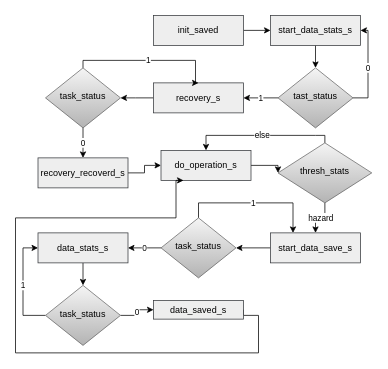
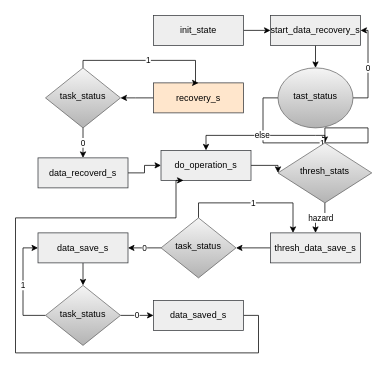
- <mxCell id="6" value="init_saved" style="rounded=0;whiteSpace=wrap;html=1;fontSize=12;glass=0;strokeWidth=1;shadow=0;fillColor=#eeeeee;strokeColor=#36393d;" parent="1" vertex="1"><mxGeometry x="204" y="20" width="120" height="40" as="geometry" /></mxCell>
+ <mxCell id="6" value="init_state" style="rounded=0;whiteSpace=wrap;html=1;fontSize=12;glass=0;strokeWidth=1;shadow=0;fillColor=#eeeeee;strokeColor=#36393d;" parent="1" vertex="1"><mxGeometry x="204" y="20" width="120" height="40" as="geometry" /></mxCell>
- <mxCell id="8" value="start_data_stats_s" style="rounded=0;whiteSpace=wrap;html=1;fontSize=12;glass=0;strokeWidth=1;shadow=0;fillColor=#eeeeee;strokeColor=#36393d;" parent="1" vertex="1"><mxGeometry x="360" y="20" width="120" height="40" as="geometry" /></mxCell>
+ <mxCell id="8" value="start_data_recovery_s" style="rounded=0;whiteSpace=wrap;html=1;fontSize=12;glass=0;strokeWidth=1;shadow=0;fillColor=#eeeeee;strokeColor=#36393d;" parent="1" vertex="1"><mxGeometry x="360" y="20" width="120" height="40" as="geometry" /></mxCell>
- <mxCell id="10" value="recovery_s" style="rounded=0;whiteSpace=wrap;html=1;fontSize=12;glass=0;strokeWidth=1;shadow=0;fillColor=#eeeeee;strokeColor=#36393d;" parent="1" vertex="1"><mxGeometry x="204" y="110" width="120" height="40" as="geometry" /></mxCell>
+ <mxCell id="10" value="recovery_s" style="rounded=0;whiteSpace=wrap;html=1;fontSize=12;glass=0;strokeWidth=1;shadow=0;fillColor=#ffe6cc;strokeColor=#36393d;" parent="1" vertex="1"><mxGeometry x="204" y="110" width="120" height="40" as="geometry" /></mxCell>
- <mxCell id="3" value="1" style="edgeStyle=orthogonalEdgeStyle;rounded=0;orthogonalLoop=1;jettySize=auto;html=1;exitX=0;exitY=0.5;exitDx=0;exitDy=0;entryX=1;entryY=0.5;entryDx=0;entryDy=0;" parent="1" source="4" target="10" edge="1"><mxGeometry relative="1" as="geometry" /></mxCell>
+ <mxCell id="3" value="1" style="edgeStyle=orthogonalEdgeStyle;rounded=0;orthogonalLoop=1;jettySize=auto;html=1;exitX=0;exitY=0.5;exitDx=0;exitDy=0;" parent="1" source="4" target="20" edge="1"><mxGeometry relative="1" as="geometry" /></mxCell>
- <mxCell id="4" value="tast_status" style="rhombus;whiteSpace=wrap;html=1;shadow=0;fontFamily=Helvetica;fontSize=12;align=center;strokeWidth=1;spacing=6;spacingTop=-4;fillColor=#f5f5f5;strokeColor=#666666;gradientColor=#b3b3b3;" parent="1" vertex="1"><mxGeometry x="370" y="90" width="100" height="80" as="geometry" /></mxCell>
+ <mxCell id="4" value="tast_status" style="ellipse;whiteSpace=wrap;html=1;shadow=0;fontFamily=Helvetica;fontSize=12;align=center;strokeWidth=1;spacing=6;spacingTop=-4;fillColor=#f5f5f5;strokeColor=#666666;gradientColor=#b3b3b3;" parent="1" vertex="1"><mxGeometry x="370" y="90" width="100" height="80" as="geometry" /></mxCell>
- <mxCell id="15" value="recovery_recoverd_s" style="rounded=0;whiteSpace=wrap;html=1;fontSize=12;glass=0;strokeWidth=1;shadow=0;fillColor=#eeeeee;strokeColor=#36393d;" parent="1" vertex="1"><mxGeometry x="50" y="210" width="120" height="40" as="geometry" /></mxCell>
+ <mxCell id="15" value="data_recoverd_s" style="rounded=0;whiteSpace=wrap;html=1;fontSize=12;glass=0;strokeWidth=1;shadow=0;fillColor=#eeeeee;strokeColor=#36393d;" parent="1" vertex="1"><mxGeometry x="50" y="210" width="120" height="40" as="geometry" /></mxCell>
- <mxCell id="24" value="data_stats_s" style="rounded=0;whiteSpace=wrap;html=1;fontSize=12;glass=0;strokeWidth=1;shadow=0;fillColor=#eeeeee;strokeColor=#36393d;" parent="1" vertex="1"><mxGeometry x="50" y="310" width="120" height="40" as="geometry" /></mxCell>
+ <mxCell id="24" value="data_save_s" style="rounded=0;whiteSpace=wrap;html=1;fontSize=12;glass=0;strokeWidth=1;shadow=0;fillColor=#eeeeee;strokeColor=#36393d;" parent="1" vertex="1"><mxGeometry x="50" y="310" width="120" height="40" as="geometry" /></mxCell>
- <mxCell id="22" value="start_data_save_s" style="rounded=0;whiteSpace=wrap;html=1;fontSize=12;glass=0;strokeWidth=1;shadow=0;fillColor=#eeeeee;strokeColor=#36393d;" parent="1" vertex="1"><mxGeometry x="360" y="310" width="120" height="40" as="geometry" /></mxCell>
+ <mxCell id="22" value="thresh_data_save_s" style="rounded=0;whiteSpace=wrap;html=1;fontSize=12;glass=0;strokeWidth=1;shadow=0;fillColor=#eeeeee;strokeColor=#36393d;" parent="1" vertex="1"><mxGeometry x="360" y="310" width="120" height="40" as="geometry" /></mxCell>
- <mxCell id="32" value="data_saved_s" style="rounded=0;whiteSpace=wrap;html=1;fontSize=12;glass=0;strokeWidth=1;shadow=0;fillColor=#eeeeee;strokeColor=#36393d;" parent="1" vertex="1"><mxGeometry x="204" y="400" width="120" height="25" as="geometry" /></mxCell>
+ <mxCell id="32" value="data_saved_s" style="rounded=0;whiteSpace=wrap;html=1;fontSize=12;glass=0;strokeWidth=1;shadow=0;fillColor=#eeeeee;strokeColor=#36393d;" parent="1" vertex="1"><mxGeometry x="204" y="400" width="120" height="40" as="geometry" /></mxCell>
